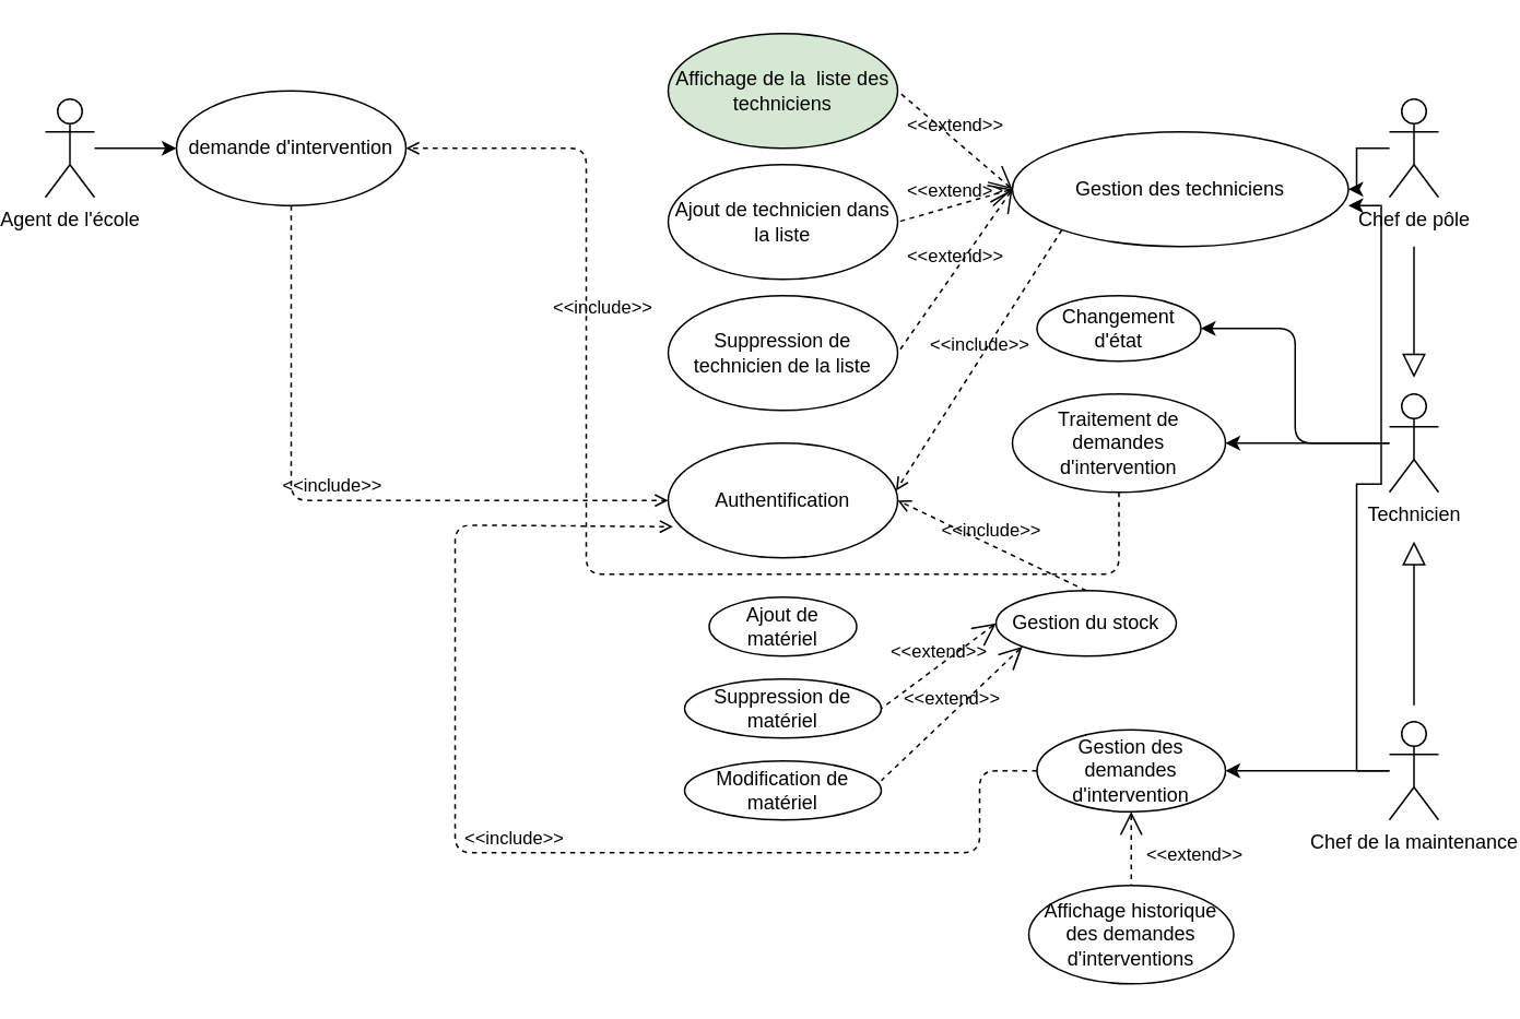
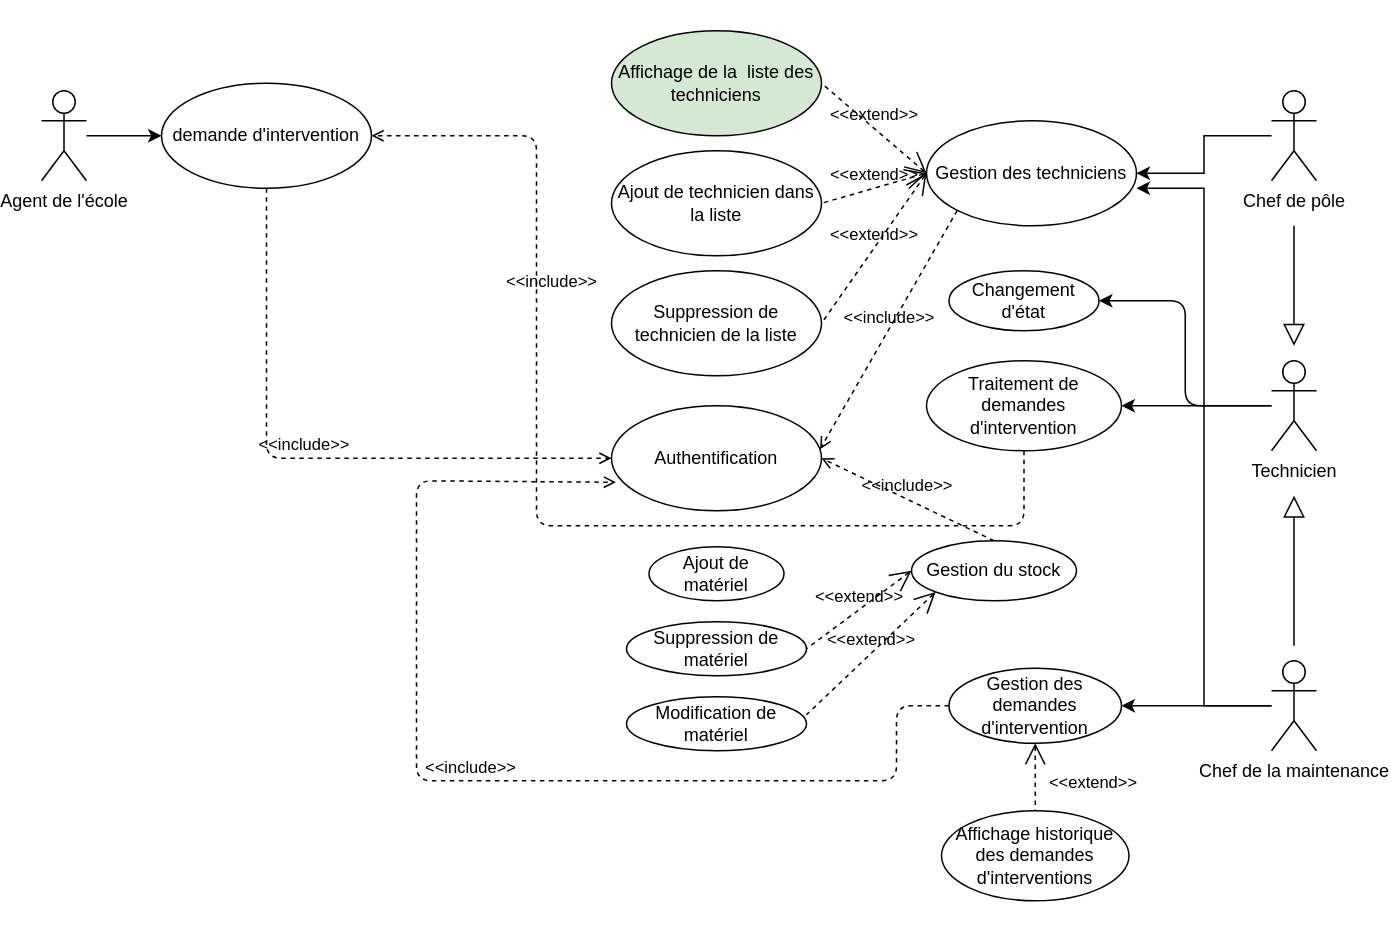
- <mxCell id="16" value="Gestion des techniciens" style="ellipse;whiteSpace=wrap;html=1;" vertex="1" parent="1"><mxGeometry x="610" y="80" width="205" height="70" as="geometry" /></mxCell>
+ <mxCell id="16" value="Gestion des techniciens" style="ellipse;whiteSpace=wrap;html=1;" vertex="1" parent="1"><mxGeometry x="610" y="80" width="140" height="70" as="geometry" /></mxCell>
